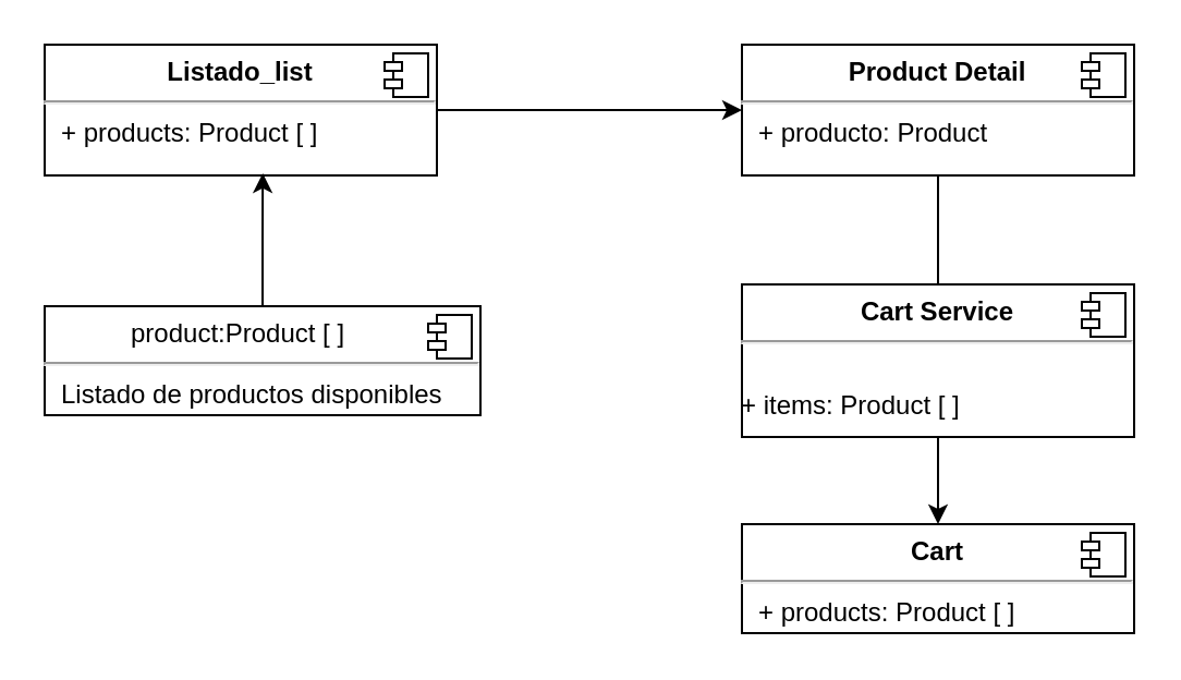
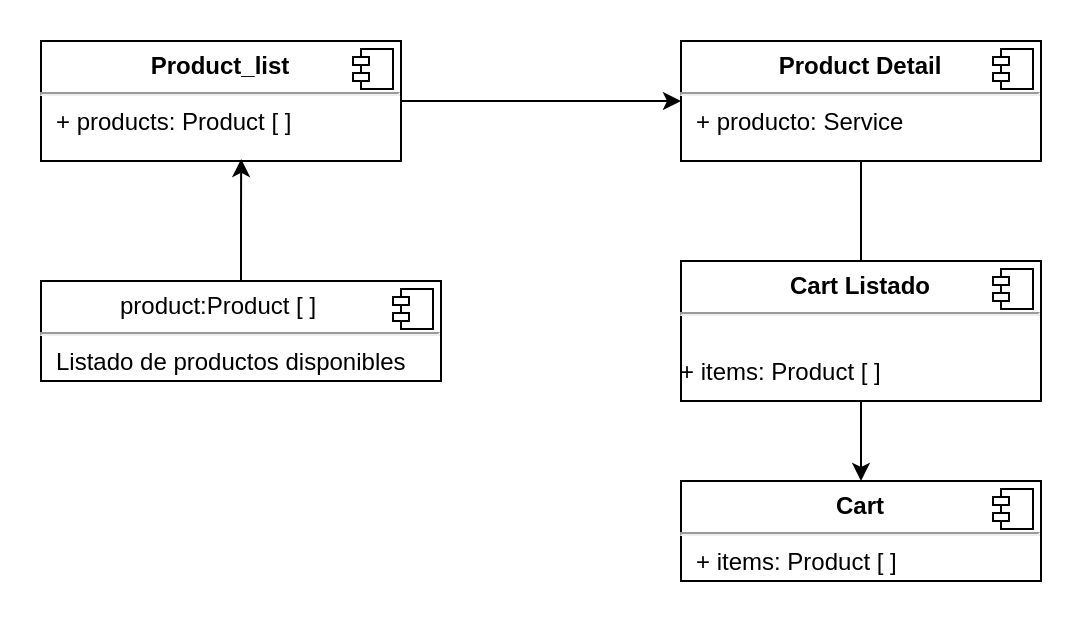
- <mxCell id="3" value="&lt;p style=&quot;margin:0px;margin-top:6px;text-align:center;&quot;&gt;&lt;b&gt;Listado_list&lt;/b&gt;&lt;/p&gt;&lt;hr&gt;&lt;p style=&quot;margin:0px;margin-left:8px;&quot;&gt;+ products: Product&amp;nbsp;[ ]&lt;br&gt;&lt;br&gt;&lt;/p&gt;" style="align=left;overflow=fill;html=1;dropTarget=0;whiteSpace=wrap;" vertex="1" parent="1"><mxGeometry x="20" y="20" width="180" height="60" as="geometry" /></mxCell>
+ <mxCell id="3" value="&lt;p style=&quot;margin:0px;margin-top:6px;text-align:center;&quot;&gt;&lt;b&gt;Product_list&lt;/b&gt;&lt;/p&gt;&lt;hr&gt;&lt;p style=&quot;margin:0px;margin-left:8px;&quot;&gt;+ products: Product&amp;nbsp;[ ]&lt;br&gt;&lt;br&gt;&lt;/p&gt;" style="align=left;overflow=fill;html=1;dropTarget=0;whiteSpace=wrap;" vertex="1" parent="1"><mxGeometry x="20" y="20" width="180" height="60" as="geometry" /></mxCell>
- <mxCell id="6" value="&lt;p style=&quot;margin:0px;margin-top:6px;text-align:center;&quot;&gt;&lt;b&gt;Product Detail&lt;/b&gt;&lt;/p&gt;&lt;hr&gt;&lt;p style=&quot;margin:0px;margin-left:8px;&quot;&gt;+ producto: Product&lt;/p&gt;" style="align=left;overflow=fill;html=1;dropTarget=0;whiteSpace=wrap;" vertex="1" parent="1"><mxGeometry x="340" y="20" width="180" height="60" as="geometry" /></mxCell>
+ <mxCell id="6" value="&lt;p style=&quot;margin:0px;margin-top:6px;text-align:center;&quot;&gt;&lt;b&gt;Product Detail&lt;/b&gt;&lt;/p&gt;&lt;hr&gt;&lt;p style=&quot;margin:0px;margin-left:8px;&quot;&gt;+ producto: Service&lt;/p&gt;" style="align=left;overflow=fill;html=1;dropTarget=0;whiteSpace=wrap;" vertex="1" parent="1"><mxGeometry x="340" y="20" width="180" height="60" as="geometry" /></mxCell>
- <mxCell id="12" value="&lt;p style=&quot;margin:0px;margin-top:6px;text-align:center;&quot;&gt;&lt;b&gt;Cart Service&lt;/b&gt;&lt;/p&gt;&lt;hr&gt;&lt;p style=&quot;margin:0px;margin-left:8px;&quot;&gt;&lt;br&gt;&lt;/p&gt;+ items: Product [ ]&lt;p style=&quot;margin:0px;margin-left:8px;&quot;&gt;&amp;nbsp;&lt;/p&gt;" style="align=left;overflow=fill;html=1;dropTarget=0;whiteSpace=wrap;" vertex="1" parent="1"><mxGeometry x="340" y="130" width="180" height="70" as="geometry" /></mxCell>
+ <mxCell id="12" value="&lt;p style=&quot;margin:0px;margin-top:6px;text-align:center;&quot;&gt;&lt;b&gt;Cart Listado&lt;/b&gt;&lt;/p&gt;&lt;hr&gt;&lt;p style=&quot;margin:0px;margin-left:8px;&quot;&gt;&lt;br&gt;&lt;/p&gt;+ items: Product [ ]&lt;p style=&quot;margin:0px;margin-left:8px;&quot;&gt;&amp;nbsp;&lt;/p&gt;" style="align=left;overflow=fill;html=1;dropTarget=0;whiteSpace=wrap;" vertex="1" parent="1"><mxGeometry x="340" y="130" width="180" height="70" as="geometry" /></mxCell>
- <mxCell id="14" value="&lt;p style=&quot;margin:0px;margin-top:6px;text-align:center;&quot;&gt;&lt;b&gt;Cart&lt;/b&gt;&lt;/p&gt;&lt;hr&gt;&lt;p style=&quot;margin:0px;margin-left:8px;&quot;&gt;+ products: Product [ ]&lt;br&gt;&lt;/p&gt;" style="align=left;overflow=fill;html=1;dropTarget=0;whiteSpace=wrap;" vertex="1" parent="1"><mxGeometry x="340" y="240" width="180" height="50" as="geometry" /></mxCell>
+ <mxCell id="14" value="&lt;p style=&quot;margin:0px;margin-top:6px;text-align:center;&quot;&gt;&lt;b&gt;Cart&lt;/b&gt;&lt;/p&gt;&lt;hr&gt;&lt;p style=&quot;margin:0px;margin-left:8px;&quot;&gt;+ items: Product [ ]&lt;br&gt;&lt;/p&gt;" style="align=left;overflow=fill;html=1;dropTarget=0;whiteSpace=wrap;" vertex="1" parent="1"><mxGeometry x="340" y="240" width="180" height="50" as="geometry" /></mxCell>
